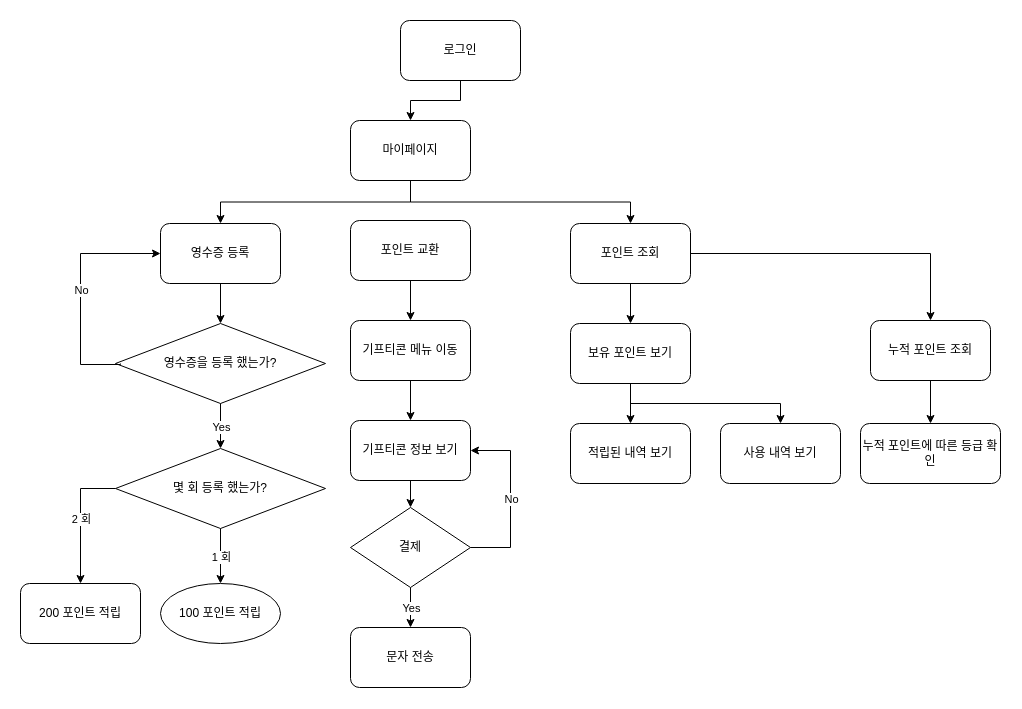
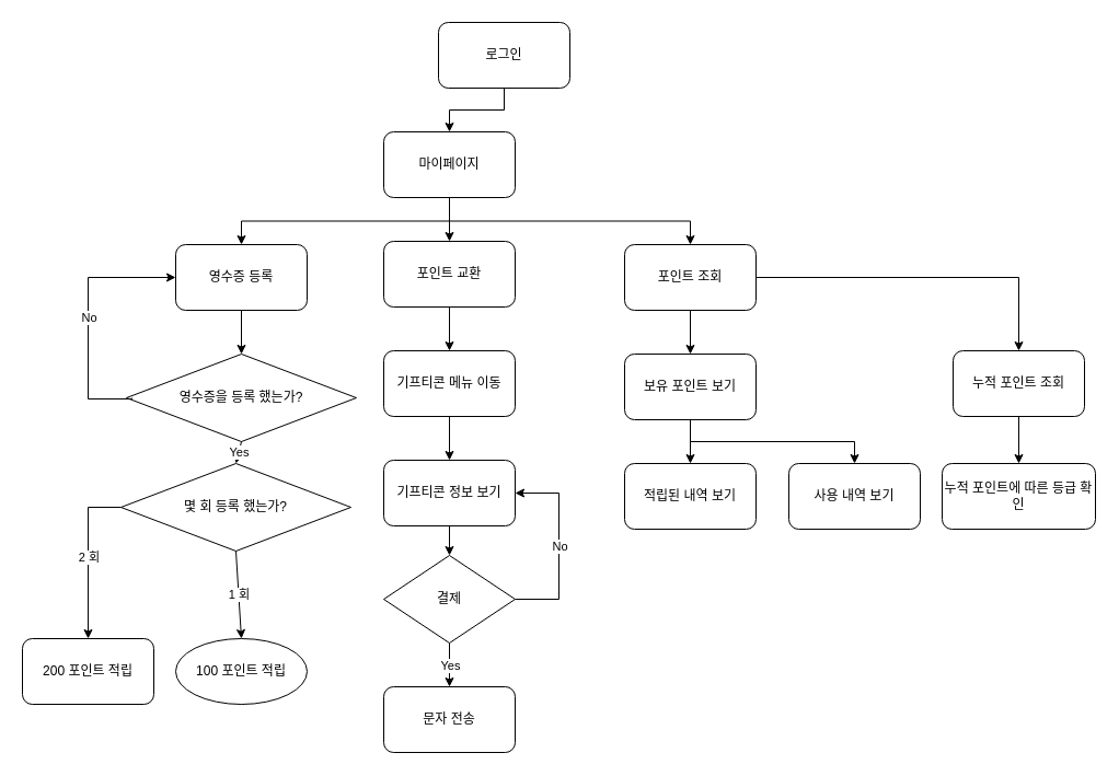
+ <mxCell id="6" style="edgeStyle=orthogonalEdgeStyle;rounded=0;orthogonalLoop=1;jettySize=auto;html=1;exitX=0.5;exitY=1;exitDx=0;exitDy=0;" parent="1" source="7" target="31" edge="1"><mxGeometry relative="1" as="geometry" /></mxCell>
- <mxCell id="14" value="몇 회 등록 했는가?" style="rhombus;whiteSpace=wrap;html=1;" parent="1" vertex="1"><mxGeometry x="115" y="448" width="210" height="80" as="geometry" /></mxCell>
+ <mxCell id="14" value="몇 회 등록 했는가?" style="rhombus;whiteSpace=wrap;html=1;" parent="1" vertex="1"><mxGeometry x="110" y="423" width="210" height="80" as="geometry" /></mxCell>
